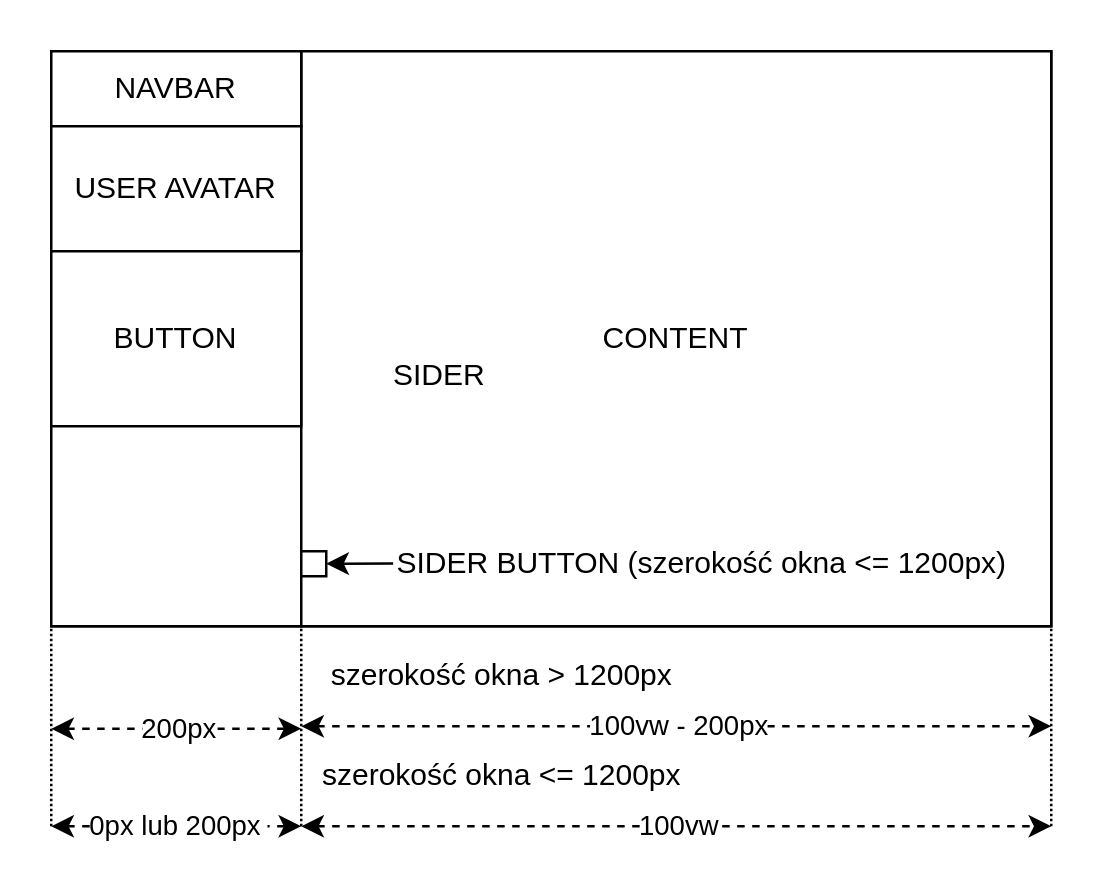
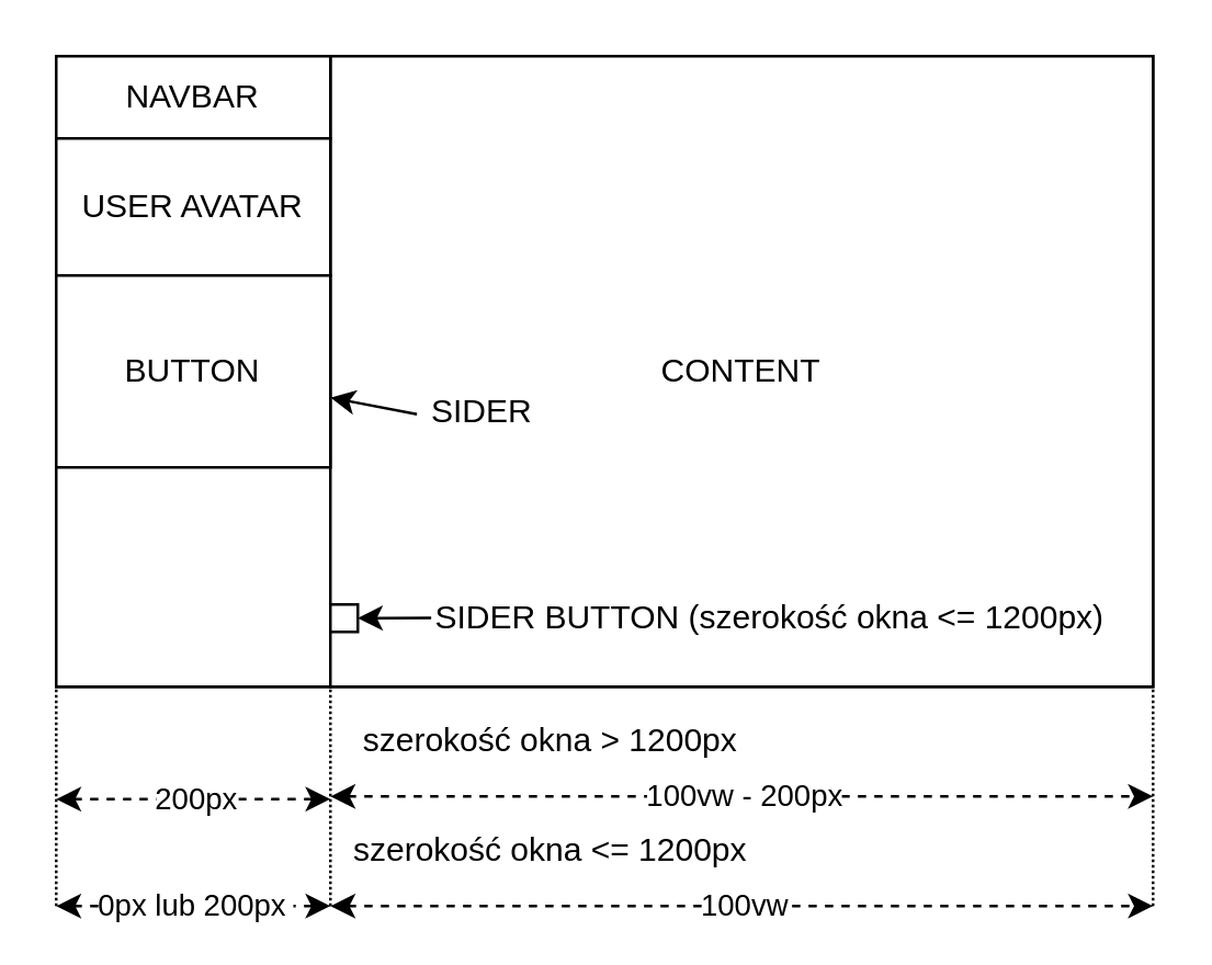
+ <mxCell id="20" value="" style="endArrow=classic;html=1;rounded=0;exitX=0.031;exitY=0.529;exitDx=0;exitDy=0;exitPerimeter=0;" edge="1" parent="1" source="19" target="7"><mxGeometry width="50" height="50" relative="1" as="geometry"><mxPoint x="340" y="240" as="sourcePoint" /><mxPoint x="390" y="190" as="targetPoint" /></mxGeometry></mxCell>
